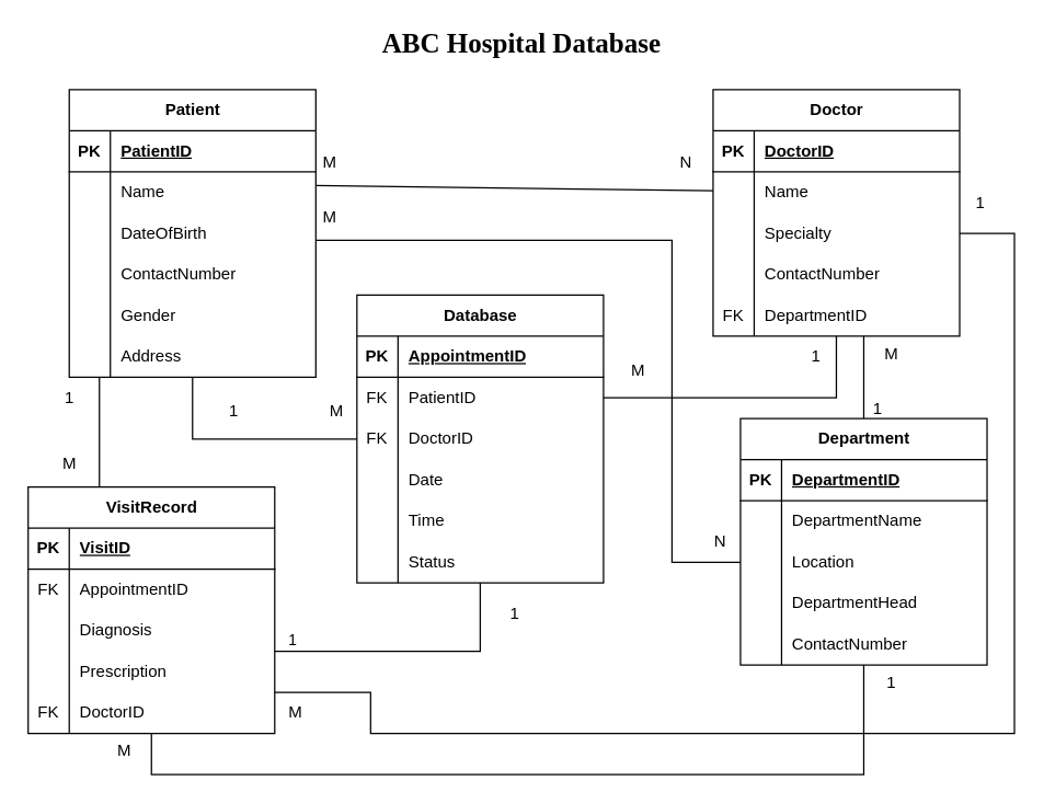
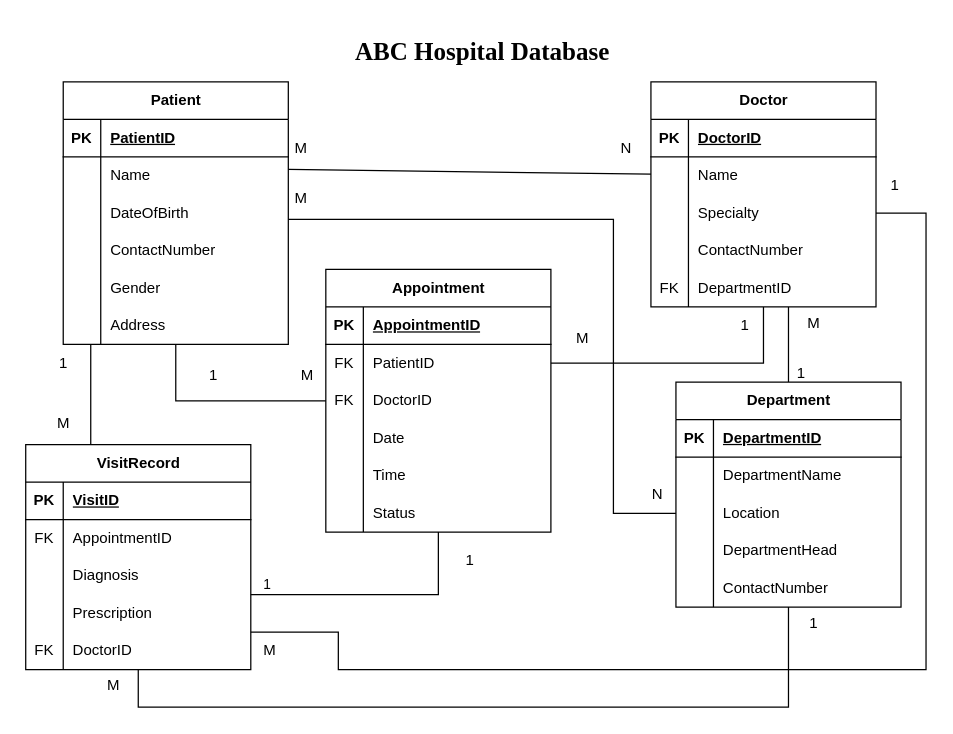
- <mxCell id="111" value="&lt;b&gt;&lt;font style=&quot;font-size: 20px;&quot; face=&quot;Times New Roman&quot;&gt;ABC Hospital Database&lt;/font&gt;&lt;/b&gt;" style="text;html=1;align=center;verticalAlign=middle;resizable=0;points=[];autosize=1;strokeColor=none;fillColor=none;" vertex="1" parent="1"><mxGeometry x="265" y="10" width="230" height="40" as="geometry" /></mxCell>
+ <mxCell id="111" value="&lt;b&gt;&lt;font style=&quot;font-size: 20px;&quot; face=&quot;Times New Roman&quot;&gt;ABC Hospital Database&lt;/font&gt;&lt;/b&gt;" style="text;html=1;align=center;verticalAlign=middle;resizable=0;points=[];autosize=1;strokeColor=none;fillColor=none;" vertex="1" parent="1"><mxGeometry x="270" y="20" width="230" height="40" as="geometry" /></mxCell>
- <mxCell id="39" value="Database" style="shape=table;startSize=30;container=1;collapsible=1;childLayout=tableLayout;fixedRows=1;rowLines=0;fontStyle=1;align=center;resizeLast=1;html=1;" vertex="1" parent="1"><mxGeometry x="260" y="215" width="180" height="210" as="geometry" /></mxCell>
+ <mxCell id="39" value="Appointment" style="shape=table;startSize=30;container=1;collapsible=1;childLayout=tableLayout;fixedRows=1;rowLines=0;fontStyle=1;align=center;resizeLast=1;html=1;" vertex="1" parent="1"><mxGeometry x="260" y="215" width="180" height="210" as="geometry" /></mxCell>
